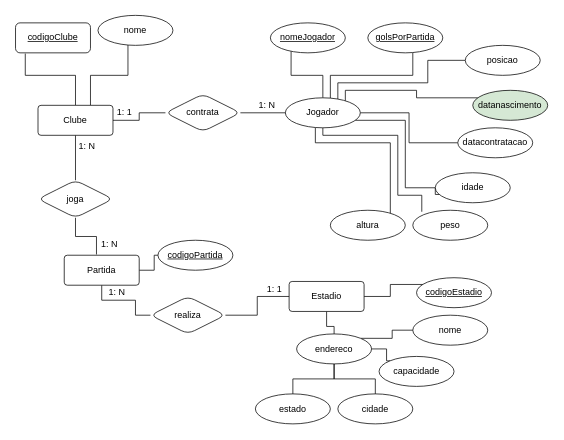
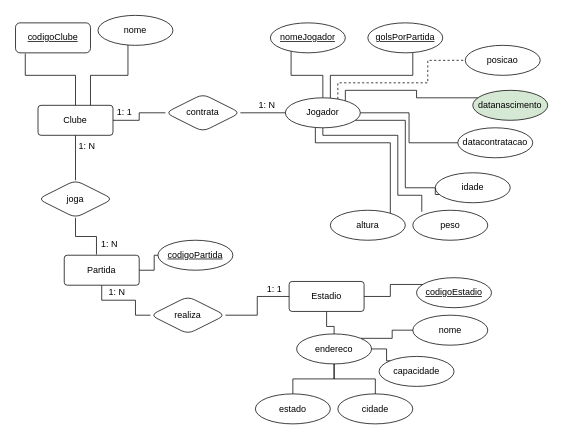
- <mxCell id="11" style="edgeStyle=orthogonalEdgeStyle;rounded=0;orthogonalLoop=1;jettySize=auto;html=1;entryX=0;entryY=0.5;entryDx=0;entryDy=0;endArrow=none;endFill=0;" edge="1" parent="1" source="17" target="20"><mxGeometry relative="1" as="geometry"><Array as="points"><mxPoint x="450" y="110" /><mxPoint x="570" y="110" /><mxPoint x="570" y="80" /></Array></mxGeometry></mxCell>
+ <mxCell id="11" style="edgeStyle=orthogonalEdgeStyle;rounded=0;orthogonalLoop=1;jettySize=auto;html=1;entryX=0;entryY=0.5;entryDx=0;entryDy=0;endArrow=none;endFill=0;dashed=1;" edge="1" parent="1" source="17" target="20"><mxGeometry relative="1" as="geometry"><Array as="points"><mxPoint x="450" y="110" /><mxPoint x="570" y="110" /><mxPoint x="570" y="80" /></Array></mxGeometry></mxCell>
